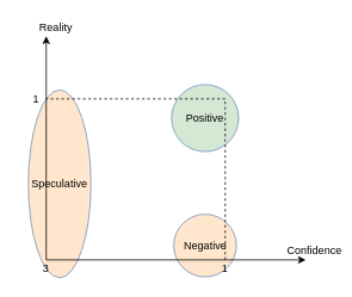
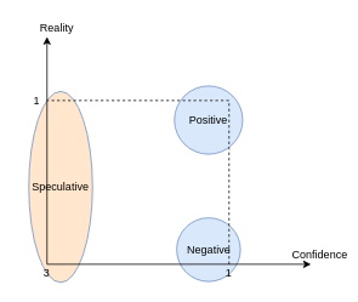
- <mxCell id="4" value="Positive" style="ellipse;whiteSpace=wrap;html=1;aspect=fixed;fillColor=#d5e8d4;strokeColor=#6c8ebf;labelPosition=center;verticalLabelPosition=middle;align=center;verticalAlign=middle;" vertex="1" parent="1"><mxGeometry x="191" y="94" width="75" height="75" as="geometry" /></mxCell>
+ <mxCell id="4" value="Positive" style="ellipse;whiteSpace=wrap;html=1;aspect=fixed;fillColor=#dae8fc;strokeColor=#6c8ebf;labelPosition=center;verticalLabelPosition=middle;align=center;verticalAlign=middle;" vertex="1" parent="1"><mxGeometry x="191" y="94" width="75" height="75" as="geometry" /></mxCell>
- <mxCell id="3" value="Negative" style="ellipse;whiteSpace=wrap;html=1;aspect=fixed;fillColor=#ffe6cc;strokeColor=#6c8ebf;verticalAlign=middle;labelPosition=center;verticalLabelPosition=middle;align=center;" vertex="1" parent="1"><mxGeometry x="193.5" y="239" width="70" height="70" as="geometry" /></mxCell>
+ <mxCell id="3" value="Negative" style="ellipse;whiteSpace=wrap;html=1;aspect=fixed;fillColor=#dae8fc;strokeColor=#6c8ebf;verticalAlign=middle;labelPosition=center;verticalLabelPosition=middle;align=center;" vertex="1" parent="1"><mxGeometry x="193.5" y="239" width="70" height="70" as="geometry" /></mxCell>
